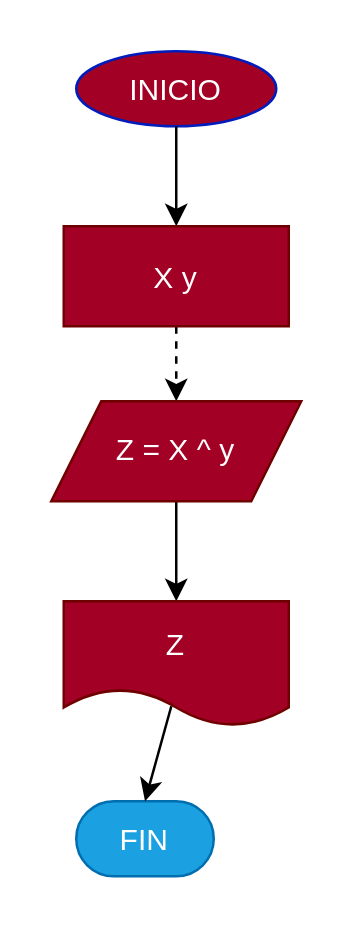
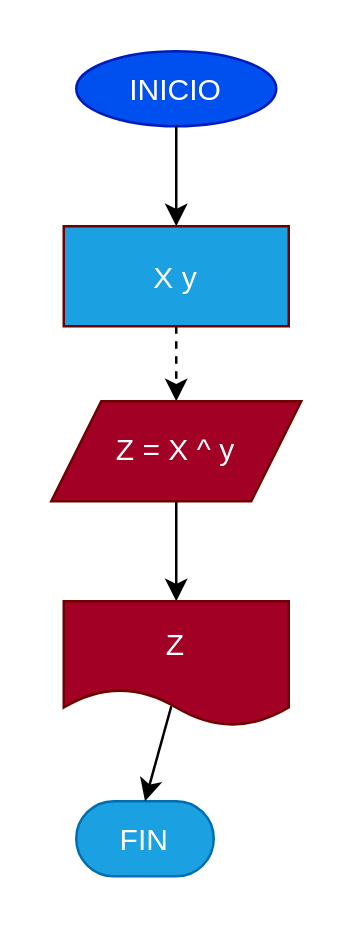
- <mxCell id="2" value="INICIO" style="ellipse;fillColor=#a20025;fontColor=#ffffff;strokeColor=#001DBC;" vertex="1" parent="1"><mxGeometry x="30" y="20" width="80" height="30" as="geometry" /></mxCell>
+ <mxCell id="2" value="INICIO" style="ellipse;fillColor=#0050ef;fontColor=#ffffff;strokeColor=#001DBC;" vertex="1" parent="1"><mxGeometry x="30" y="20" width="80" height="30" as="geometry" /></mxCell>
- <mxCell id="4" value="X y" style="rounded=1;arcSize=0;direction=west;fillColor=#a20025;fontColor=#ffffff;strokeColor=#6F0000;" vertex="1" parent="1"><mxGeometry x="25" y="90" width="90" height="40" as="geometry" /></mxCell>
+ <mxCell id="4" value="X y" style="rounded=1;arcSize=0;direction=west;fillColor=#1ba1e2;fontColor=#ffffff;strokeColor=#6F0000;" vertex="1" parent="1"><mxGeometry x="25" y="90" width="90" height="40" as="geometry" /></mxCell>
